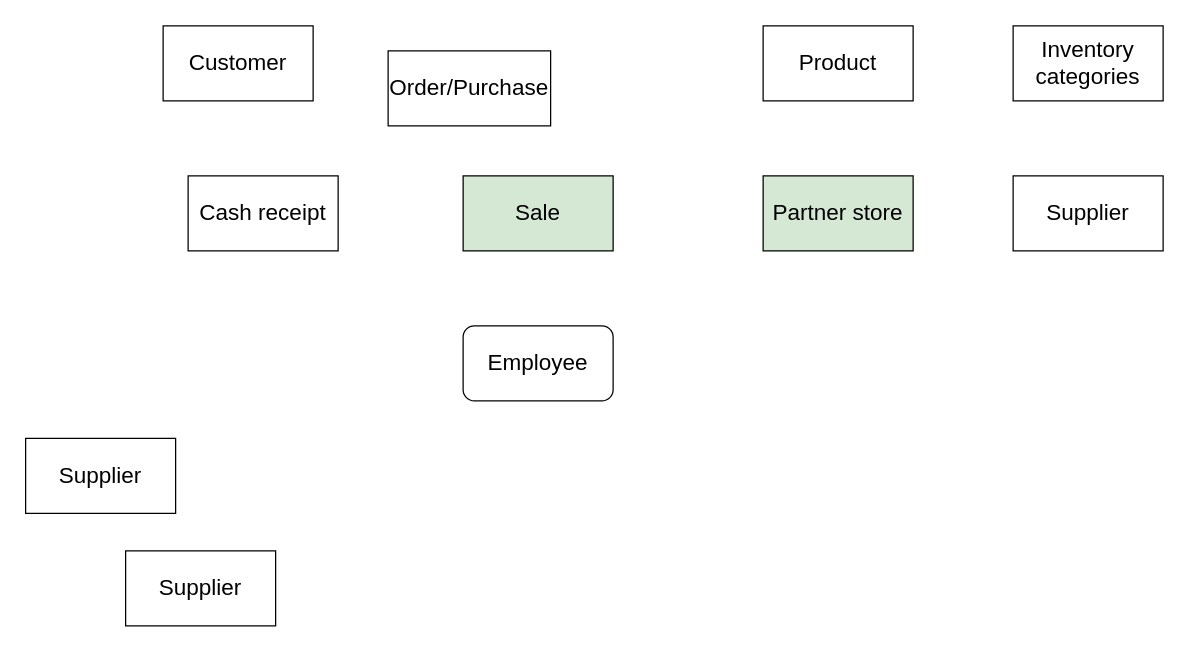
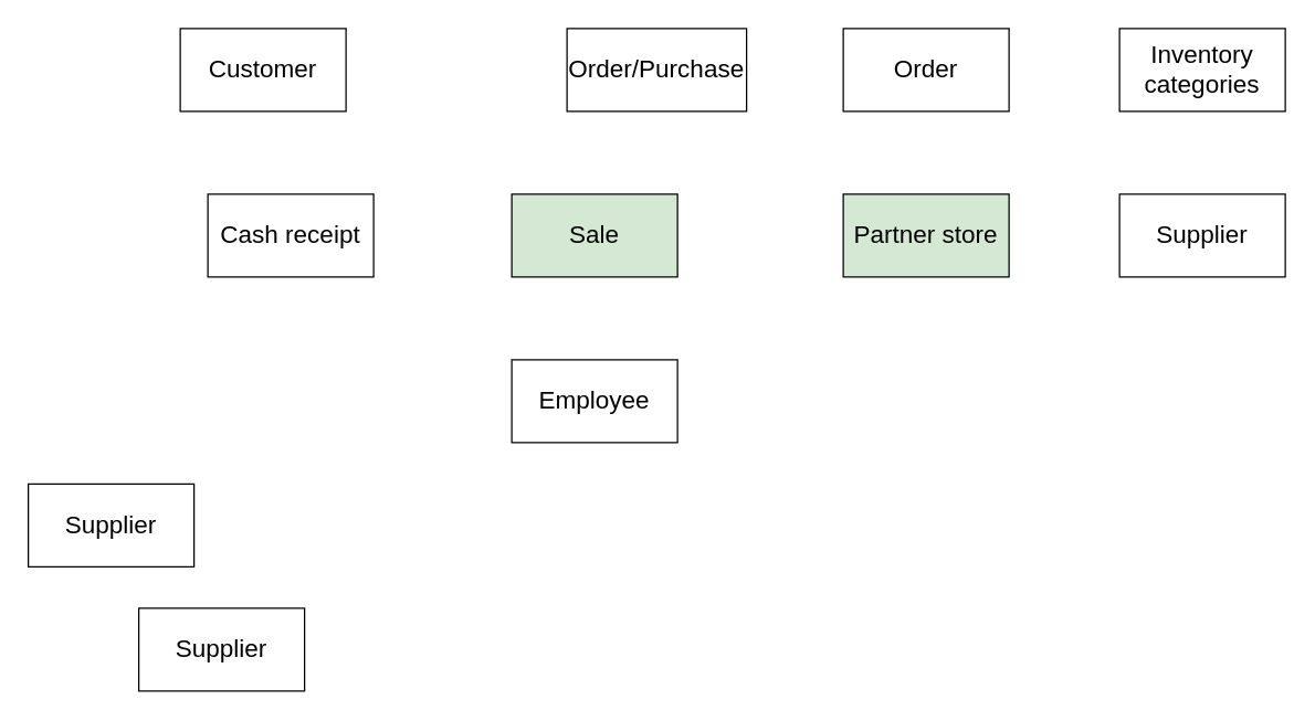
- <mxCell id="4" value="&lt;font style=&quot;font-size: 18px&quot;&gt;Product&lt;/font&gt;" style="rounded=0;whiteSpace=wrap;html=1;" vertex="1" parent="1"><mxGeometry x="610" y="20" width="120" height="60" as="geometry" /></mxCell>
+ <mxCell id="4" value="&lt;font style=&quot;font-size: 18px&quot;&gt;Order&lt;/font&gt;" style="rounded=0;whiteSpace=wrap;html=1;" vertex="1" parent="1"><mxGeometry x="610" y="20" width="120" height="60" as="geometry" /></mxCell>
- <mxCell id="11" value="&lt;font style=&quot;font-size: 18px&quot;&gt;Order/Purchase&lt;/font&gt;" style="rounded=0;whiteSpace=wrap;html=1;" vertex="1" parent="1"><mxGeometry x="310" y="40" width="130" height="60" as="geometry" /></mxCell>
+ <mxCell id="11" value="&lt;font style=&quot;font-size: 18px&quot;&gt;Order/Purchase&lt;/font&gt;" style="rounded=0;whiteSpace=wrap;html=1;" vertex="1" parent="1"><mxGeometry x="410" y="20" width="130" height="60" as="geometry" /></mxCell>
- <mxCell id="12" value="&lt;font style=&quot;font-size: 18px&quot;&gt;Employee&lt;/font&gt;" style="whiteSpace=wrap;html=1;rounded=1;" vertex="1" parent="1"><mxGeometry x="370" y="260" width="120" height="60" as="geometry" /></mxCell>
+ <mxCell id="12" value="&lt;font style=&quot;font-size: 18px&quot;&gt;Employee&lt;/font&gt;" style="rounded=0;whiteSpace=wrap;html=1;" vertex="1" parent="1"><mxGeometry x="370" y="260" width="120" height="60" as="geometry" /></mxCell>
